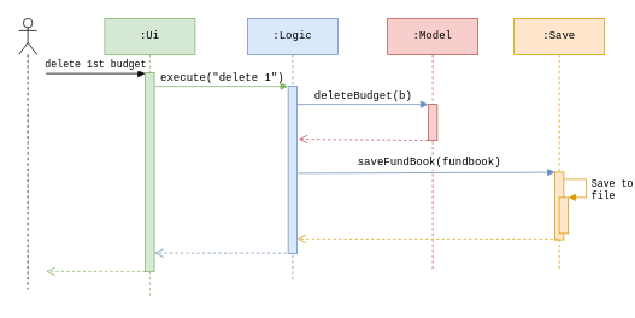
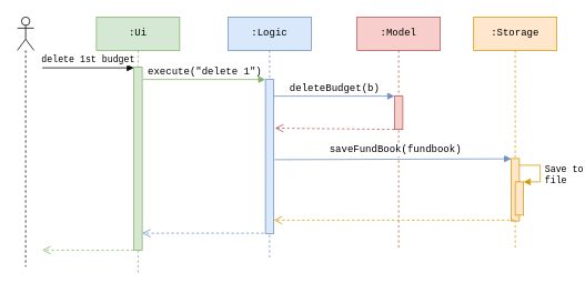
- <mxCell id="6" value=":Save" style="shape=umlLifeline;perimeter=lifelinePerimeter;whiteSpace=wrap;html=1;container=1;collapsible=0;recursiveResize=0;outlineConnect=0;rounded=0;shadow=0;comic=0;labelBackgroundColor=none;strokeColor=#d79b00;strokeWidth=1;fillColor=#ffe6cc;fontFamily=Courier New;fontSize=12;align=center;" parent="1" vertex="1"><mxGeometry x="568" y="20" width="100" height="280" as="geometry" /></mxCell>
+ <mxCell id="6" value=":Storage" style="shape=umlLifeline;perimeter=lifelinePerimeter;whiteSpace=wrap;html=1;container=1;collapsible=0;recursiveResize=0;outlineConnect=0;rounded=0;shadow=0;comic=0;labelBackgroundColor=none;strokeColor=#d79b00;strokeWidth=1;fillColor=#ffe6cc;fontFamily=Courier New;fontSize=12;align=center;" parent="1" vertex="1"><mxGeometry x="568" y="20" width="100" height="280" as="geometry" /></mxCell>
